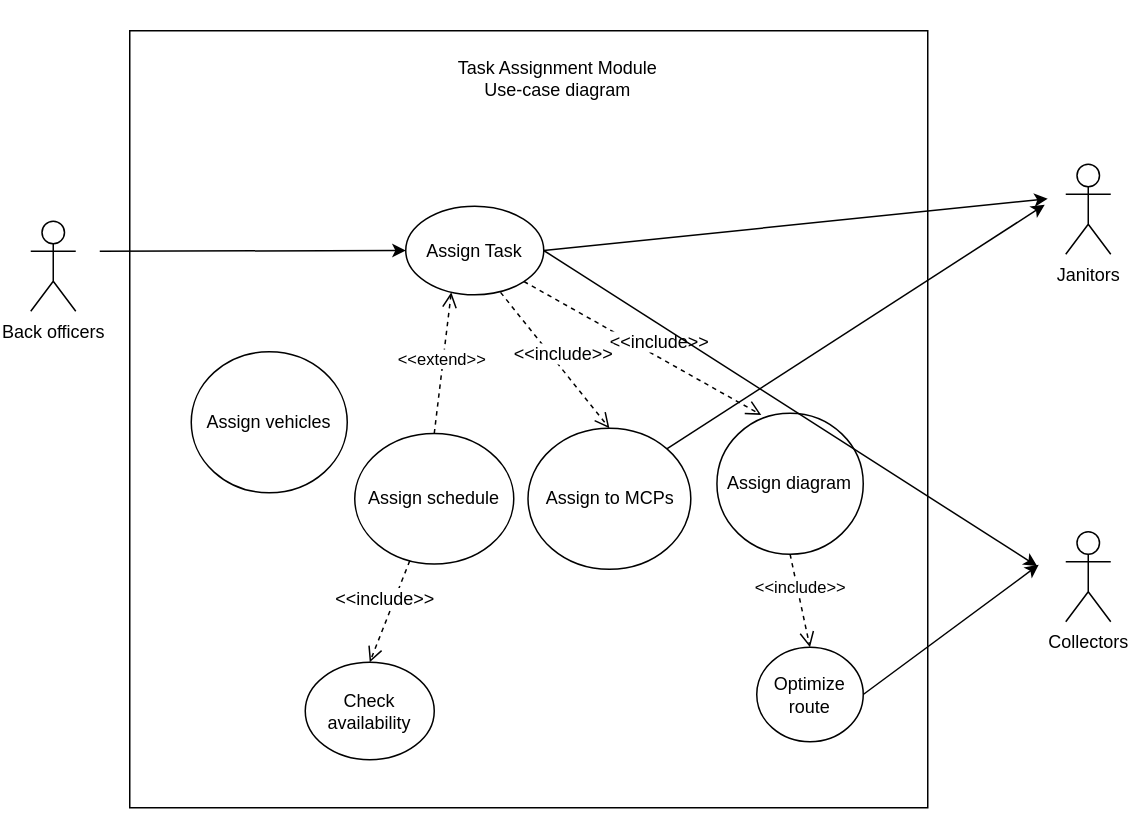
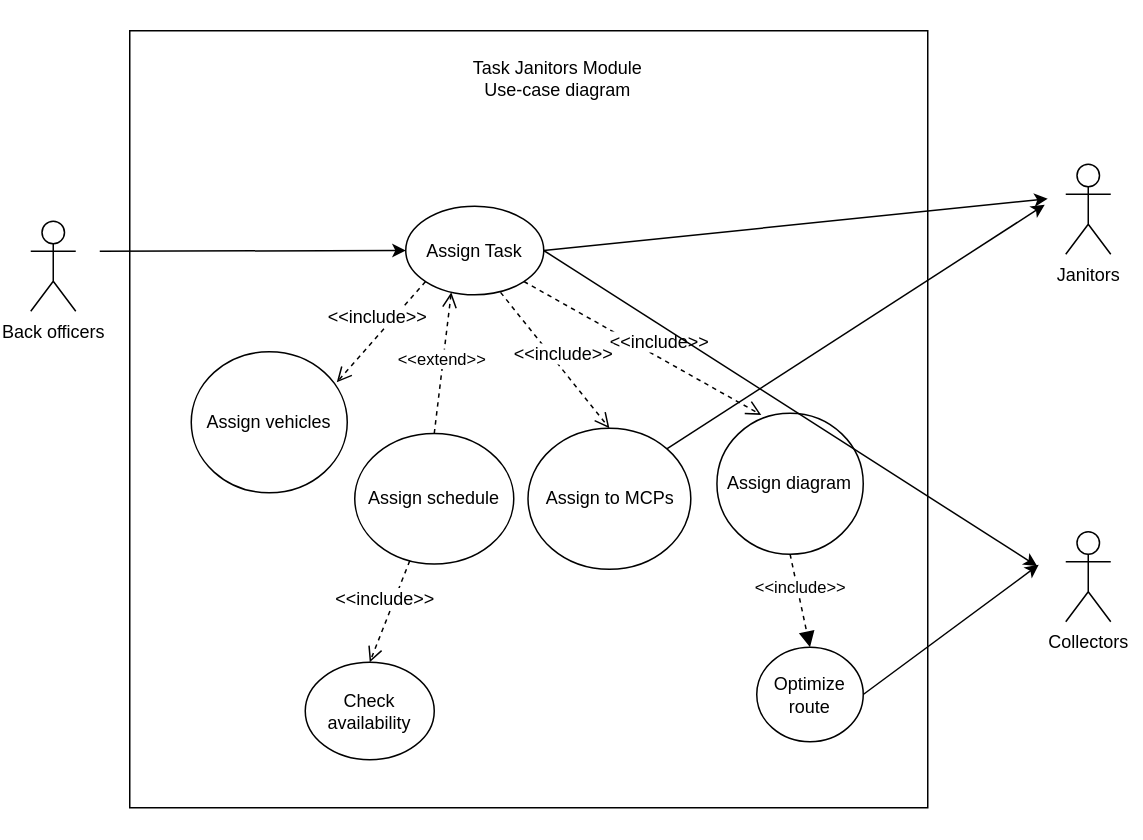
- <mxCell id="6" value="Task Assignment Module&lt;br&gt;Use-case diagram" style="text;html=1;align=center;verticalAlign=middle;resizable=0;points=[];autosize=1;strokeColor=none;fillColor=none;" parent="1" vertex="1"><mxGeometry x="295.5" y="31" width="151" height="41" as="geometry" /></mxCell>
+ <mxCell id="6" value="Task Janitors Module&lt;br&gt;Use-case diagram" style="text;html=1;align=center;verticalAlign=middle;resizable=0;points=[];autosize=1;strokeColor=none;fillColor=none;" parent="1" vertex="1"><mxGeometry x="295.5" y="31" width="151" height="41" as="geometry" /></mxCell>
+ <mxCell id="11" value="&amp;lt;&amp;lt;include&amp;gt;&amp;gt;" style="html=1;verticalAlign=bottom;endArrow=open;dashed=1;endSize=8;rounded=0;fontSize=12;entryX=0.933;entryY=0.217;entryDx=0;entryDy=0;exitX=0;exitY=1;exitDx=0;exitDy=0;entryPerimeter=0;" parent="1" source="7" target="9" edge="1"><mxGeometry x="0.014" y="-3" relative="1" as="geometry"><mxPoint x="203" y="433" as="sourcePoint" /><mxPoint x="123" y="433" as="targetPoint" /><mxPoint y="1" as="offset" /></mxGeometry></mxCell>
- <mxCell id="18" value="&amp;lt;&amp;lt;include&amp;gt;&amp;gt;" style="html=1;verticalAlign=bottom;endArrow=open;dashed=1;endSize=8;rounded=0;entryX=0.5;entryY=0;entryDx=0;entryDy=0;exitX=0.5;exitY=1;exitDx=0;exitDy=0;" parent="1" source="8" target="17" edge="1"><mxGeometry relative="1" as="geometry"><mxPoint x="358" y="545" as="sourcePoint" /><mxPoint x="278" y="545" as="targetPoint" /></mxGeometry></mxCell>
+ <mxCell id="18" value="&amp;lt;&amp;lt;include&amp;gt;&amp;gt;" style="html=1;verticalAlign=bottom;endArrow=block;dashed=1;endSize=8;rounded=0;entryX=0.5;entryY=0;entryDx=0;entryDy=0;exitX=0.5;exitY=1;exitDx=0;exitDy=0;" parent="1" source="8" target="17" edge="1"><mxGeometry relative="1" as="geometry"><mxPoint x="358" y="545" as="sourcePoint" /><mxPoint x="278" y="545" as="targetPoint" /></mxGeometry></mxCell>
